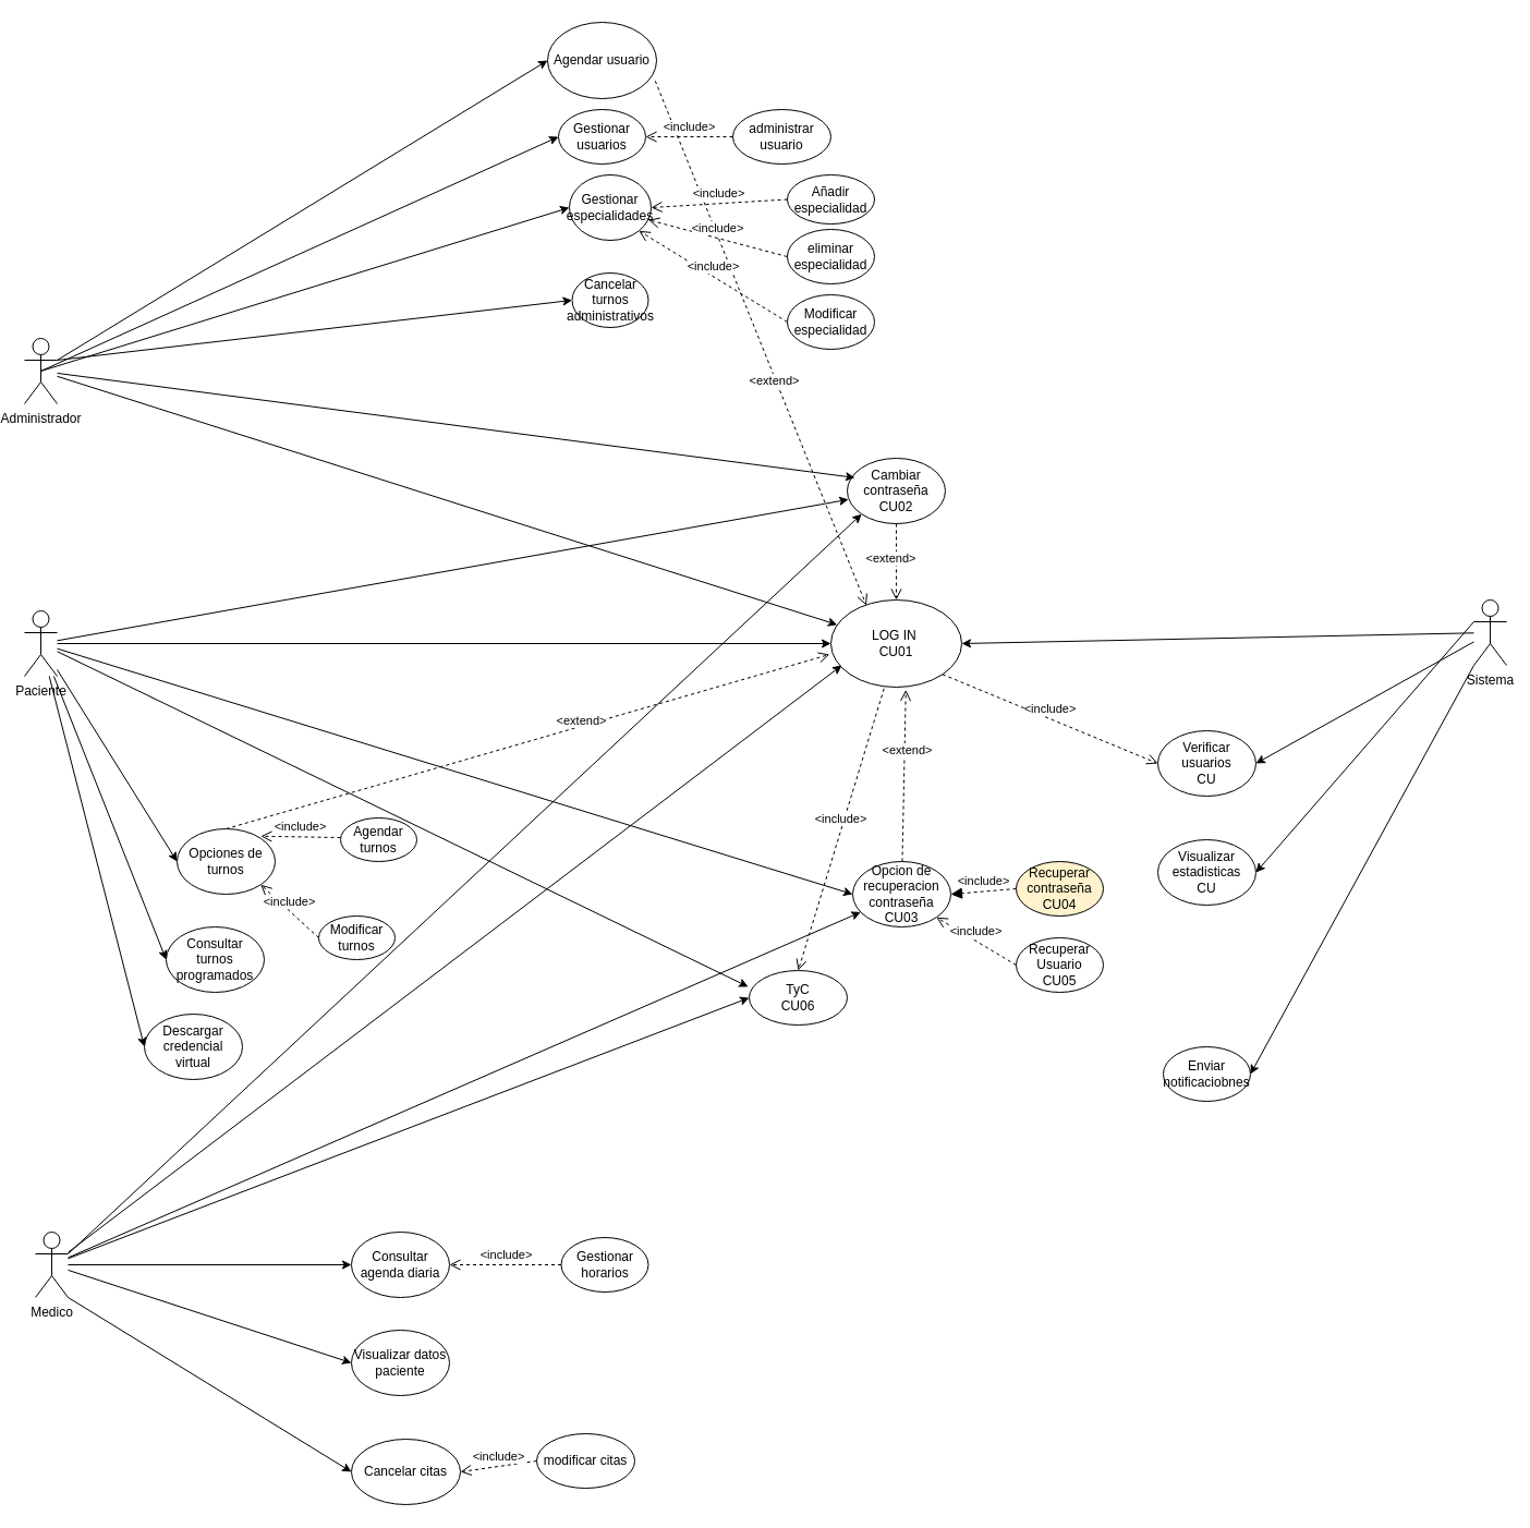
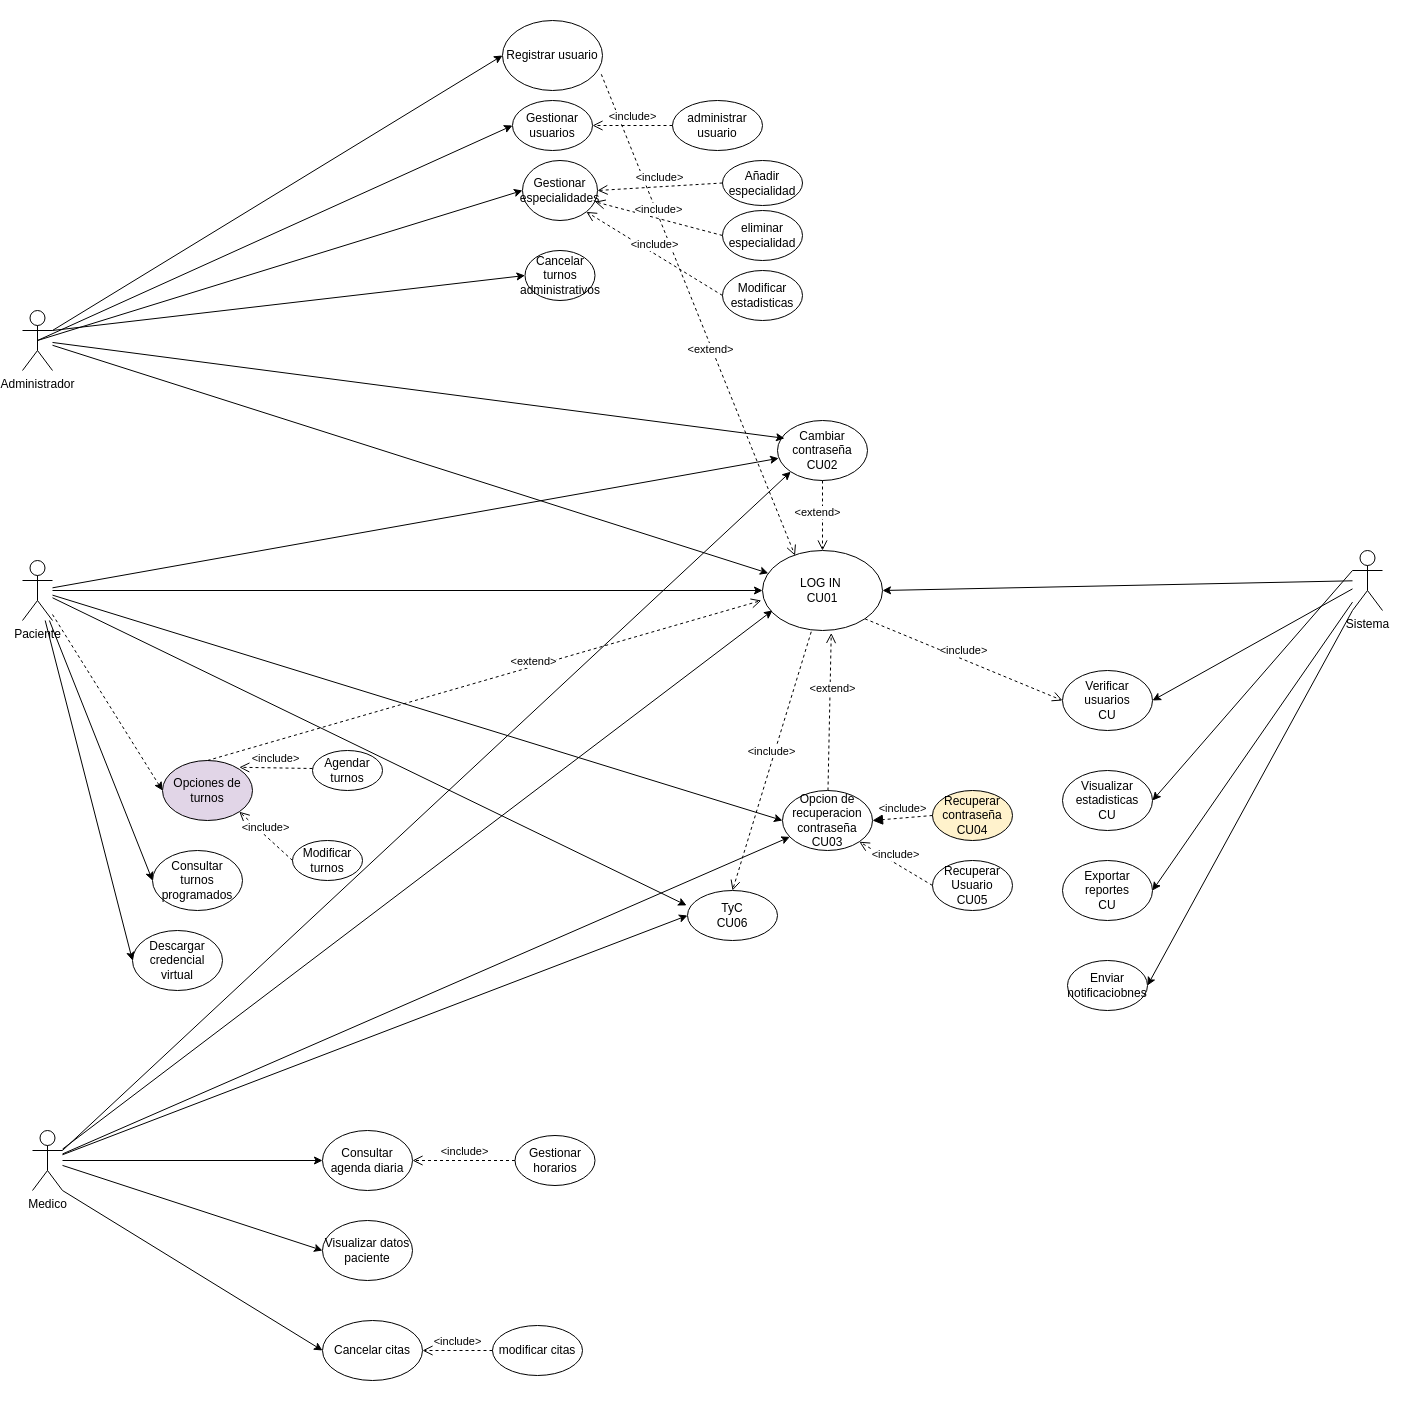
- <mxCell id="53" value="Agendar usuario" style="ellipse;whiteSpace=wrap;html=1;" parent="1" vertex="1"><mxGeometry x="500" y="20" width="100" height="70" as="geometry" /></mxCell>
+ <mxCell id="53" value="Registrar usuario" style="ellipse;whiteSpace=wrap;html=1;" parent="1" vertex="1"><mxGeometry x="500" y="20" width="100" height="70" as="geometry" /></mxCell>
- <mxCell id="62" value="Modificar especialidad" style="ellipse;whiteSpace=wrap;html=1;" parent="1" vertex="1"><mxGeometry x="720" y="270" width="80" height="50" as="geometry" /></mxCell>
+ <mxCell id="62" value="Modificar estadisticas" style="ellipse;whiteSpace=wrap;html=1;" parent="1" vertex="1"><mxGeometry x="720" y="270" width="80" height="50" as="geometry" /></mxCell>
- <mxCell id="45" value="" style="endArrow=classic;html=1;rounded=0;entryX=0;entryY=0.5;entryDx=0;entryDy=0;" parent="1" source="4" target="14" edge="1"><mxGeometry width="50" height="50" relative="1" as="geometry"><mxPoint x="430" y="870" as="sourcePoint" /><mxPoint x="480" y="820" as="targetPoint" /></mxGeometry></mxCell>
+ <mxCell id="45" value="" style="endArrow=classic;html=1;rounded=0;entryX=0;entryY=0.5;entryDx=0;entryDy=0;dashed=1;" parent="1" source="4" target="14" edge="1"><mxGeometry width="50" height="50" relative="1" as="geometry"><mxPoint x="430" y="870" as="sourcePoint" /><mxPoint x="480" y="820" as="targetPoint" /></mxGeometry></mxCell>
+ <mxCell id="36" value="" style="endArrow=classic;html=1;rounded=0;entryX=1;entryY=0.5;entryDx=0;entryDy=0;" parent="1" source="3" target="10" edge="1"><mxGeometry width="50" height="50" relative="1" as="geometry"><mxPoint x="940" y="890" as="sourcePoint" /><mxPoint x="990" y="840" as="targetPoint" /></mxGeometry></mxCell>
- <mxCell id="14" value="Opciones de turnos" style="ellipse;whiteSpace=wrap;html=1;" parent="1" vertex="1"><mxGeometry x="160" y="760" width="90" height="60" as="geometry" /></mxCell>
+ <mxCell id="14" value="Opciones de turnos" style="ellipse;whiteSpace=wrap;html=1;fillColor=#e1d5e7;" parent="1" vertex="1"><mxGeometry x="160" y="760" width="90" height="60" as="geometry" /></mxCell>
+ <mxCell id="10" value="Exportar reportes&lt;div&gt;CU&lt;/div&gt;" style="ellipse;whiteSpace=wrap;html=1;" parent="1" vertex="1"><mxGeometry x="1060" y="860" width="90" height="60" as="geometry" /></mxCell>
- <mxCell id="70" value="modificar citas" style="ellipse;whiteSpace=wrap;html=1;" parent="1" vertex="1"><mxGeometry x="490" y="1315" width="90" height="50" as="geometry" /></mxCell>
+ <mxCell id="70" value="modificar citas" style="ellipse;whiteSpace=wrap;html=1;" parent="1" vertex="1"><mxGeometry x="490" y="1325" width="90" height="50" as="geometry" /></mxCell>
